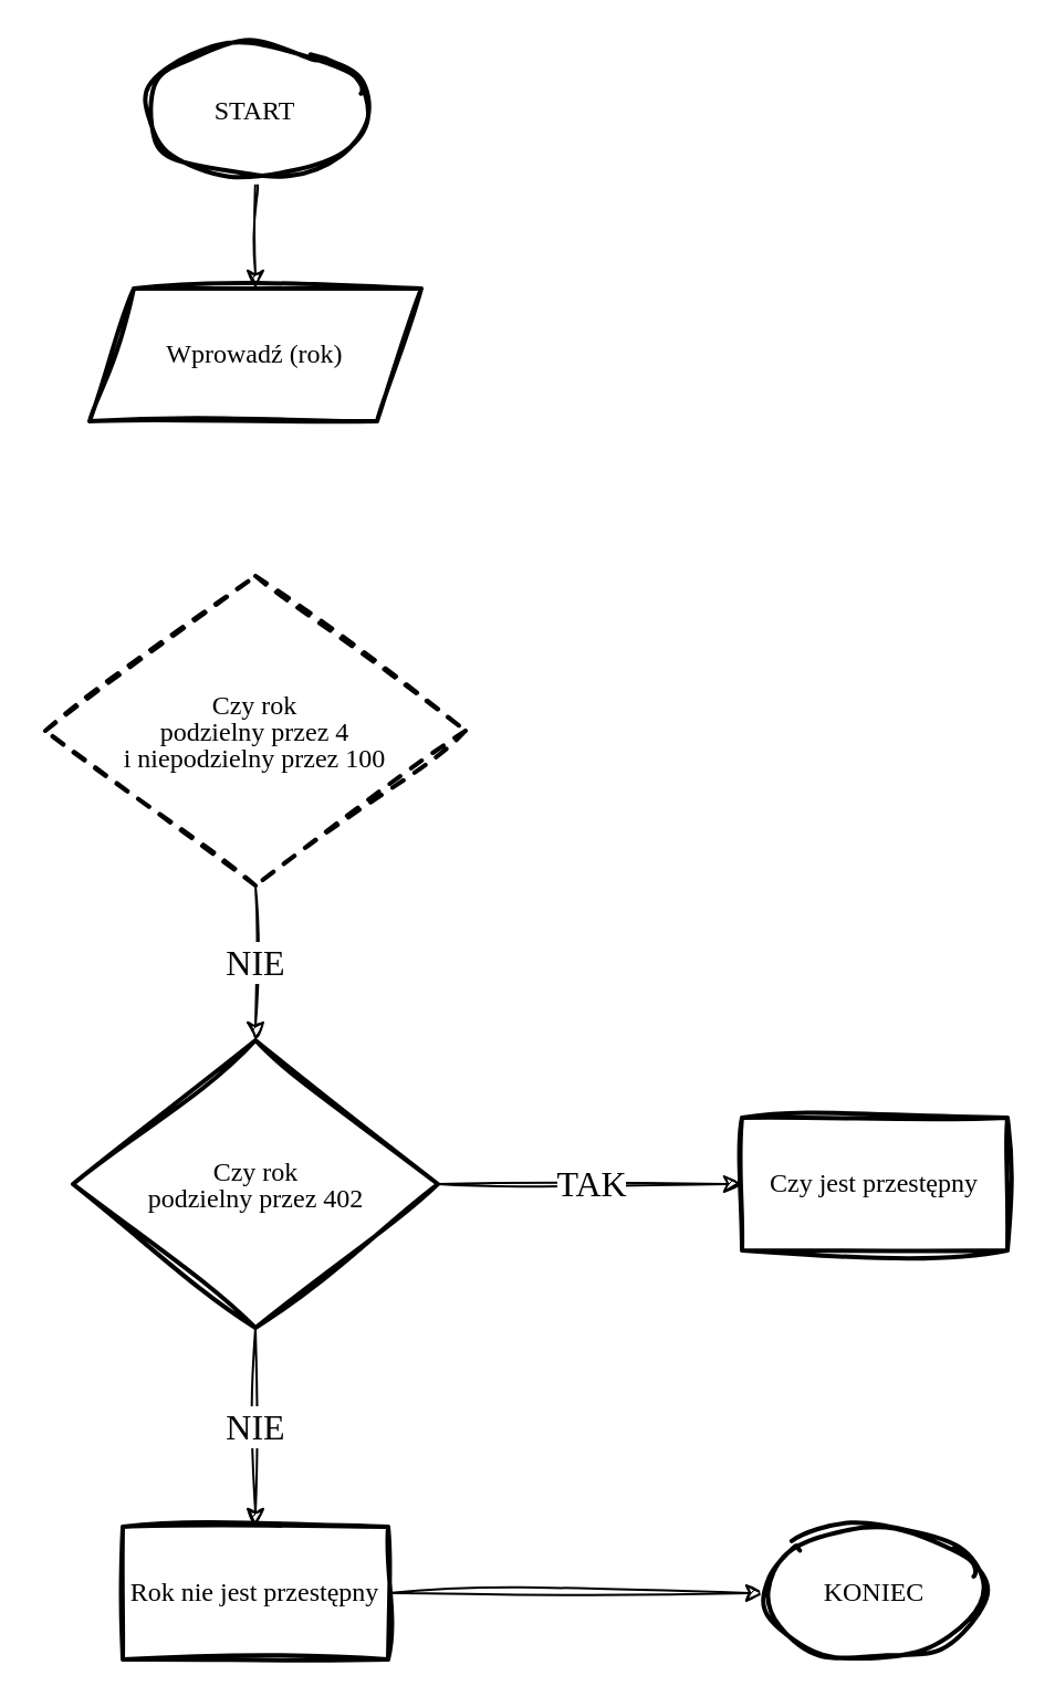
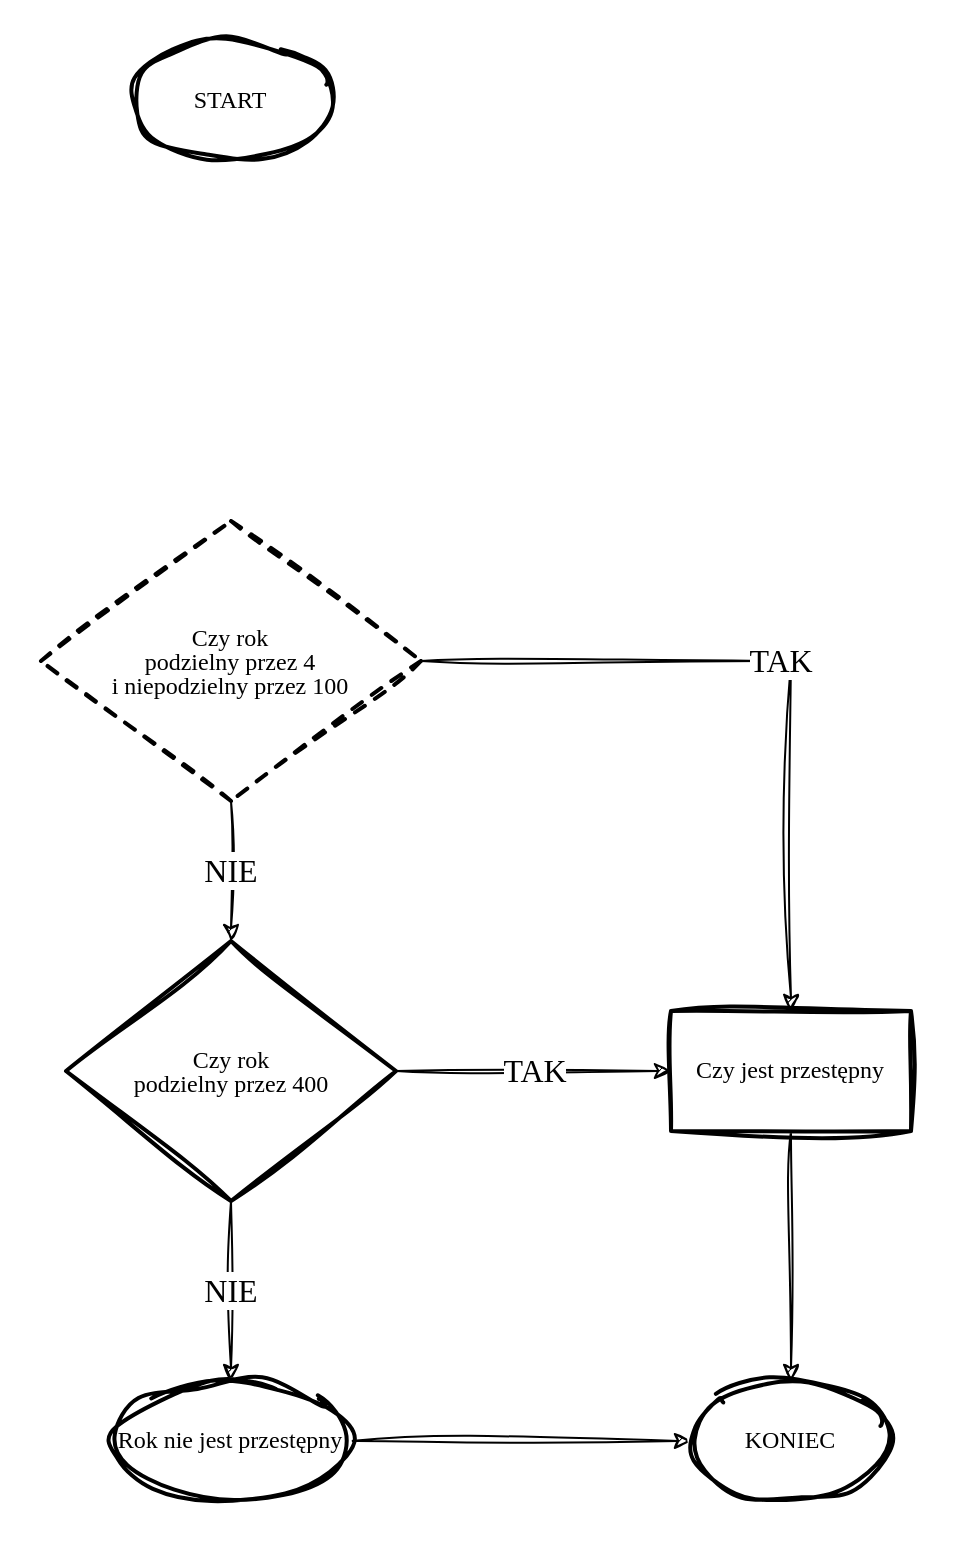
- <mxCell id="2" value="" style="edgeStyle=orthogonalEdgeStyle;rounded=0;sketch=1;hachureGap=4;jiggle=2;curveFitting=1;orthogonalLoop=1;jettySize=auto;html=1;fontFamily=Architects Daughter;fontSource=https%3A%2F%2Ffonts.googleapis.com%2Fcss%3Ffamily%3DArchitects%2BDaughter;fontSize=12;" parent="1" source="3" target="4" edge="1"><mxGeometry relative="1" as="geometry" /></mxCell>
- <mxCell id="4" value="Wprowadź (rok)" style="shape=parallelogram;perimeter=parallelogramPerimeter;whiteSpace=wrap;html=1;fixedSize=1;fontSize=12;fontFamily=Architects Daughter;strokeWidth=2;sketch=1;hachureGap=4;jiggle=2;curveFitting=1;fontSource=https%3A%2F%2Ffonts.googleapis.com%2Fcss%3Ffamily%3DArchitects%2BDaughter;" parent="1" vertex="1"><mxGeometry x="40" y="130" width="150" height="60" as="geometry" /></mxCell>
+ <mxCell id="5" value="TAK" style="edgeStyle=orthogonalEdgeStyle;rounded=0;sketch=1;hachureGap=4;jiggle=2;curveFitting=1;orthogonalLoop=1;jettySize=auto;html=1;fontFamily=Architects Daughter;fontSource=https%3A%2F%2Ffonts.googleapis.com%2Fcss%3Ffamily%3DArchitects%2BDaughter;fontSize=16;" parent="1" source="7" target="9" edge="1"><mxGeometry relative="1" as="geometry" /></mxCell>
- <mxCell id="12" value="&lt;p style=&quot;line-height: 100%; font-size: 12px;&quot;&gt;&lt;font style=&quot;font-size: 12px;&quot;&gt;Czy rok &lt;br style=&quot;font-size: 12px;&quot;&gt;podzielny przez 402&lt;/font&gt;&lt;/p&gt;" style="rhombus;whiteSpace=wrap;html=1;fontSize=12;fontFamily=Architects Daughter;strokeWidth=2;sketch=1;hachureGap=4;jiggle=2;curveFitting=1;fontSource=https%3A%2F%2Ffonts.googleapis.com%2Fcss%3Ffamily%3DArchitects%2BDaughter;" parent="1" vertex="1"><mxGeometry x="32.5" y="470" width="165" height="130" as="geometry" /></mxCell>
+ <mxCell id="12" value="&lt;p style=&quot;line-height: 100%; font-size: 12px;&quot;&gt;&lt;font style=&quot;font-size: 12px;&quot;&gt;Czy rok &lt;br style=&quot;font-size: 12px;&quot;&gt;podzielny przez 400&lt;/font&gt;&lt;/p&gt;" style="rhombus;whiteSpace=wrap;html=1;fontSize=12;fontFamily=Architects Daughter;strokeWidth=2;sketch=1;hachureGap=4;jiggle=2;curveFitting=1;fontSource=https%3A%2F%2Ffonts.googleapis.com%2Fcss%3Ffamily%3DArchitects%2BDaughter;" parent="1" vertex="1"><mxGeometry x="32.5" y="470" width="165" height="130" as="geometry" /></mxCell>
+ <mxCell id="8" style="edgeStyle=orthogonalEdgeStyle;rounded=0;sketch=1;hachureGap=4;jiggle=2;curveFitting=1;orthogonalLoop=1;jettySize=auto;html=1;fontFamily=Architects Daughter;fontSource=https%3A%2F%2Ffonts.googleapis.com%2Fcss%3Ffamily%3DArchitects%2BDaughter;fontSize=12;" parent="1" source="9" target="15" edge="1"><mxGeometry relative="1" as="geometry" /></mxCell>
- <mxCell id="14" value="Rok nie jest przestępny" style="whiteSpace=wrap;html=1;fontSize=12;fontFamily=Architects Daughter;strokeWidth=2;sketch=1;hachureGap=4;jiggle=2;curveFitting=1;fontSource=https%3A%2F%2Ffonts.googleapis.com%2Fcss%3Ffamily%3DArchitects%2BDaughter;" parent="1" vertex="1"><mxGeometry x="55" y="690" width="120" height="60" as="geometry" /></mxCell>
+ <mxCell id="14" value="Rok nie jest przestępny" style="ellipse;whiteSpace=wrap;html=1;fontSize=12;fontFamily=Architects Daughter;strokeWidth=2;sketch=1;hachureGap=4;jiggle=2;curveFitting=1;fontSource=https%3A%2F%2Ffonts.googleapis.com%2Fcss%3Ffamily%3DArchitects%2BDaughter;" parent="1" vertex="1"><mxGeometry x="55" y="690" width="120" height="60" as="geometry" /></mxCell>
